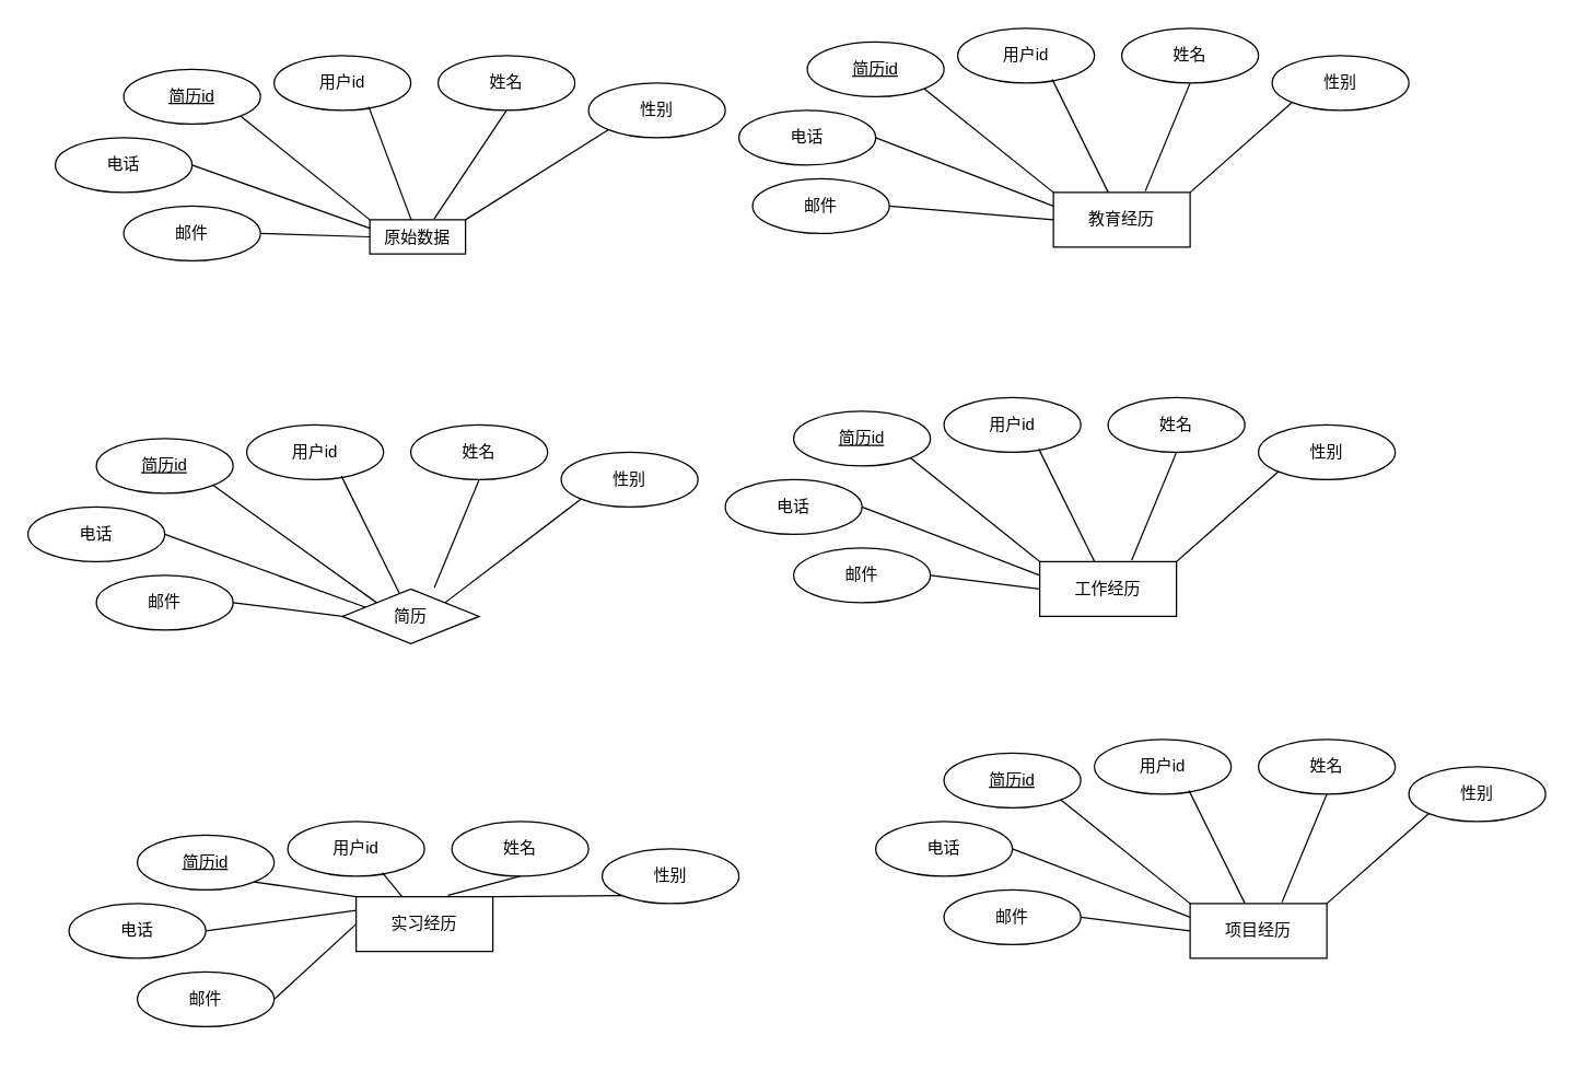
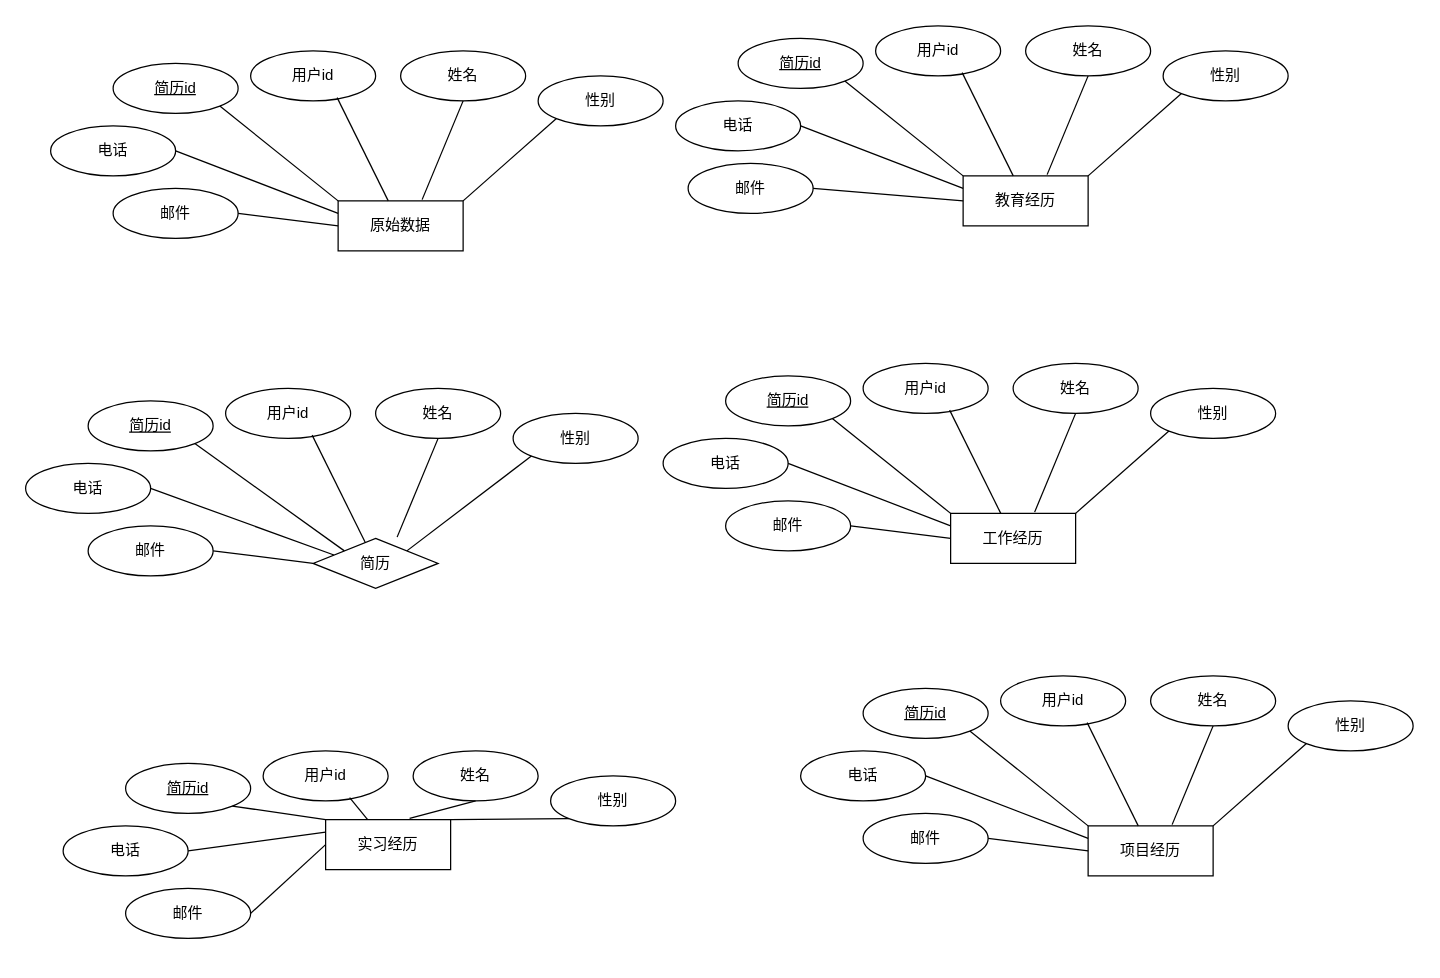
- <mxCell id="3" value="原始数据" style="whiteSpace=wrap;html=1;align=center;" vertex="1" parent="2"><mxGeometry x="230" y="120" width="70" height="25" as="geometry" /></mxCell>
+ <mxCell id="3" value="原始数据" style="whiteSpace=wrap;html=1;align=center;" vertex="1" parent="2"><mxGeometry x="230" y="120" width="100" height="40" as="geometry" /></mxCell>
